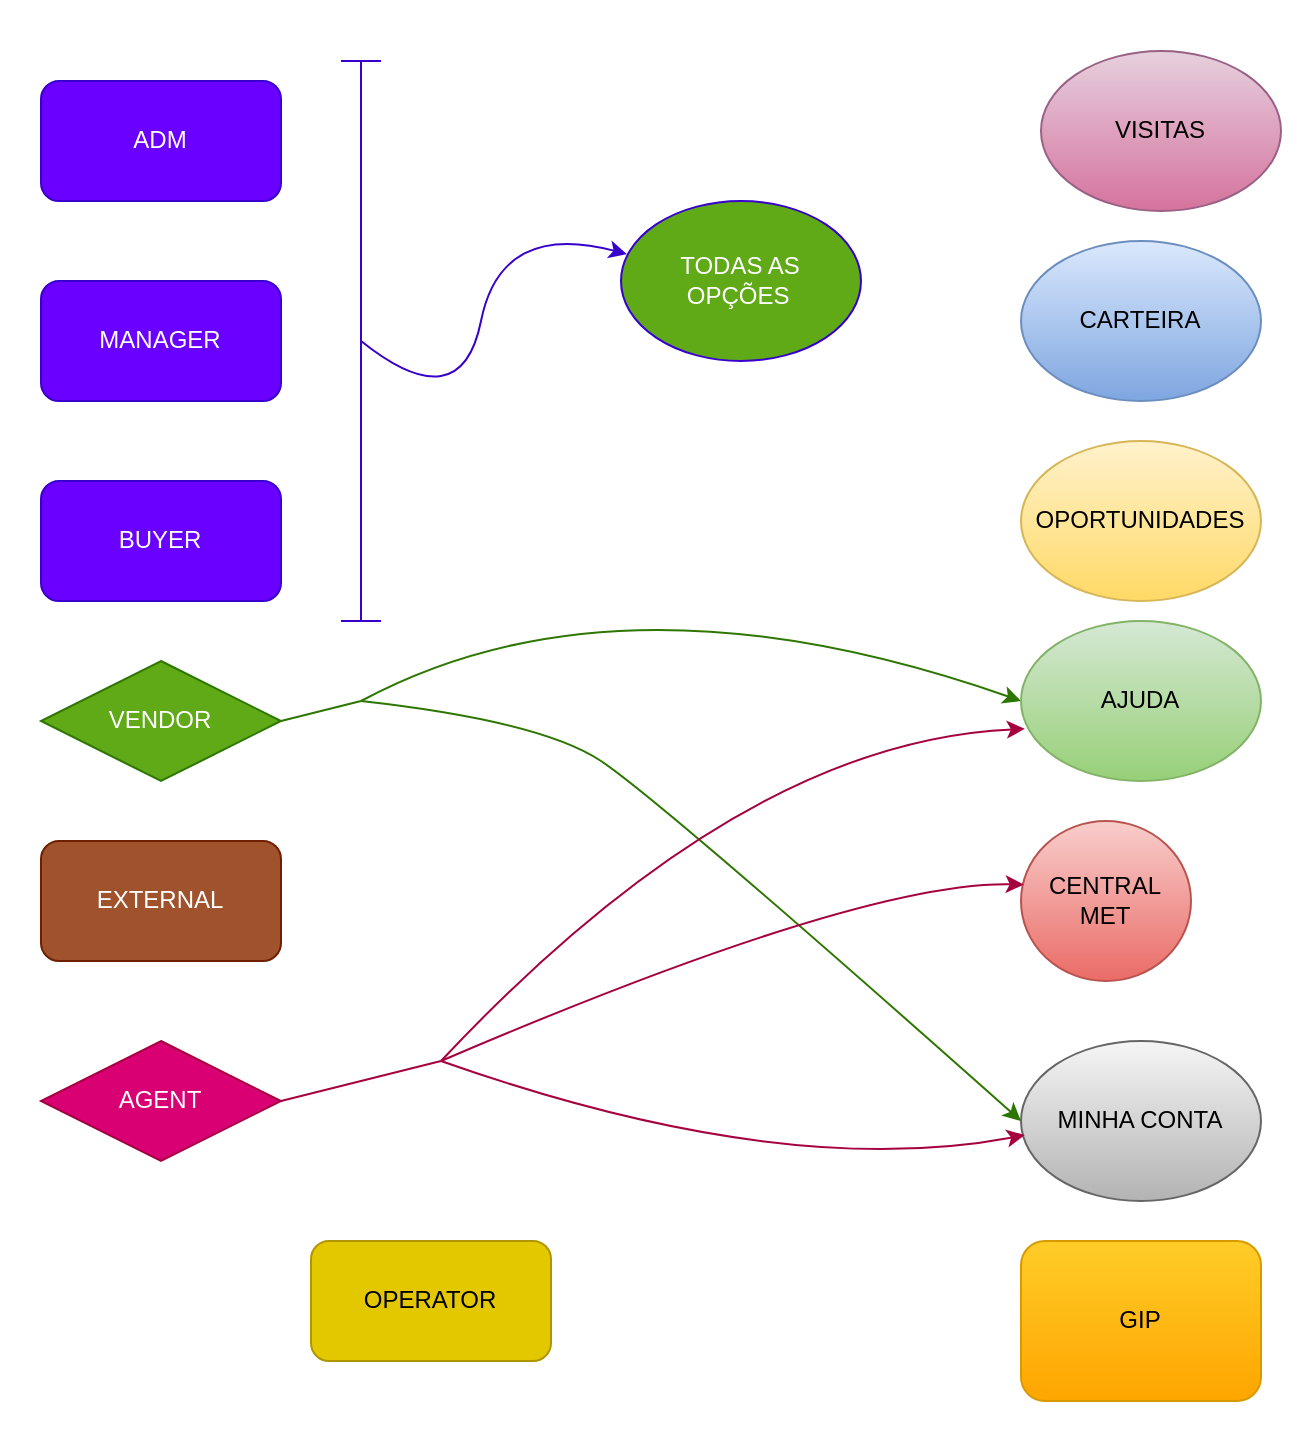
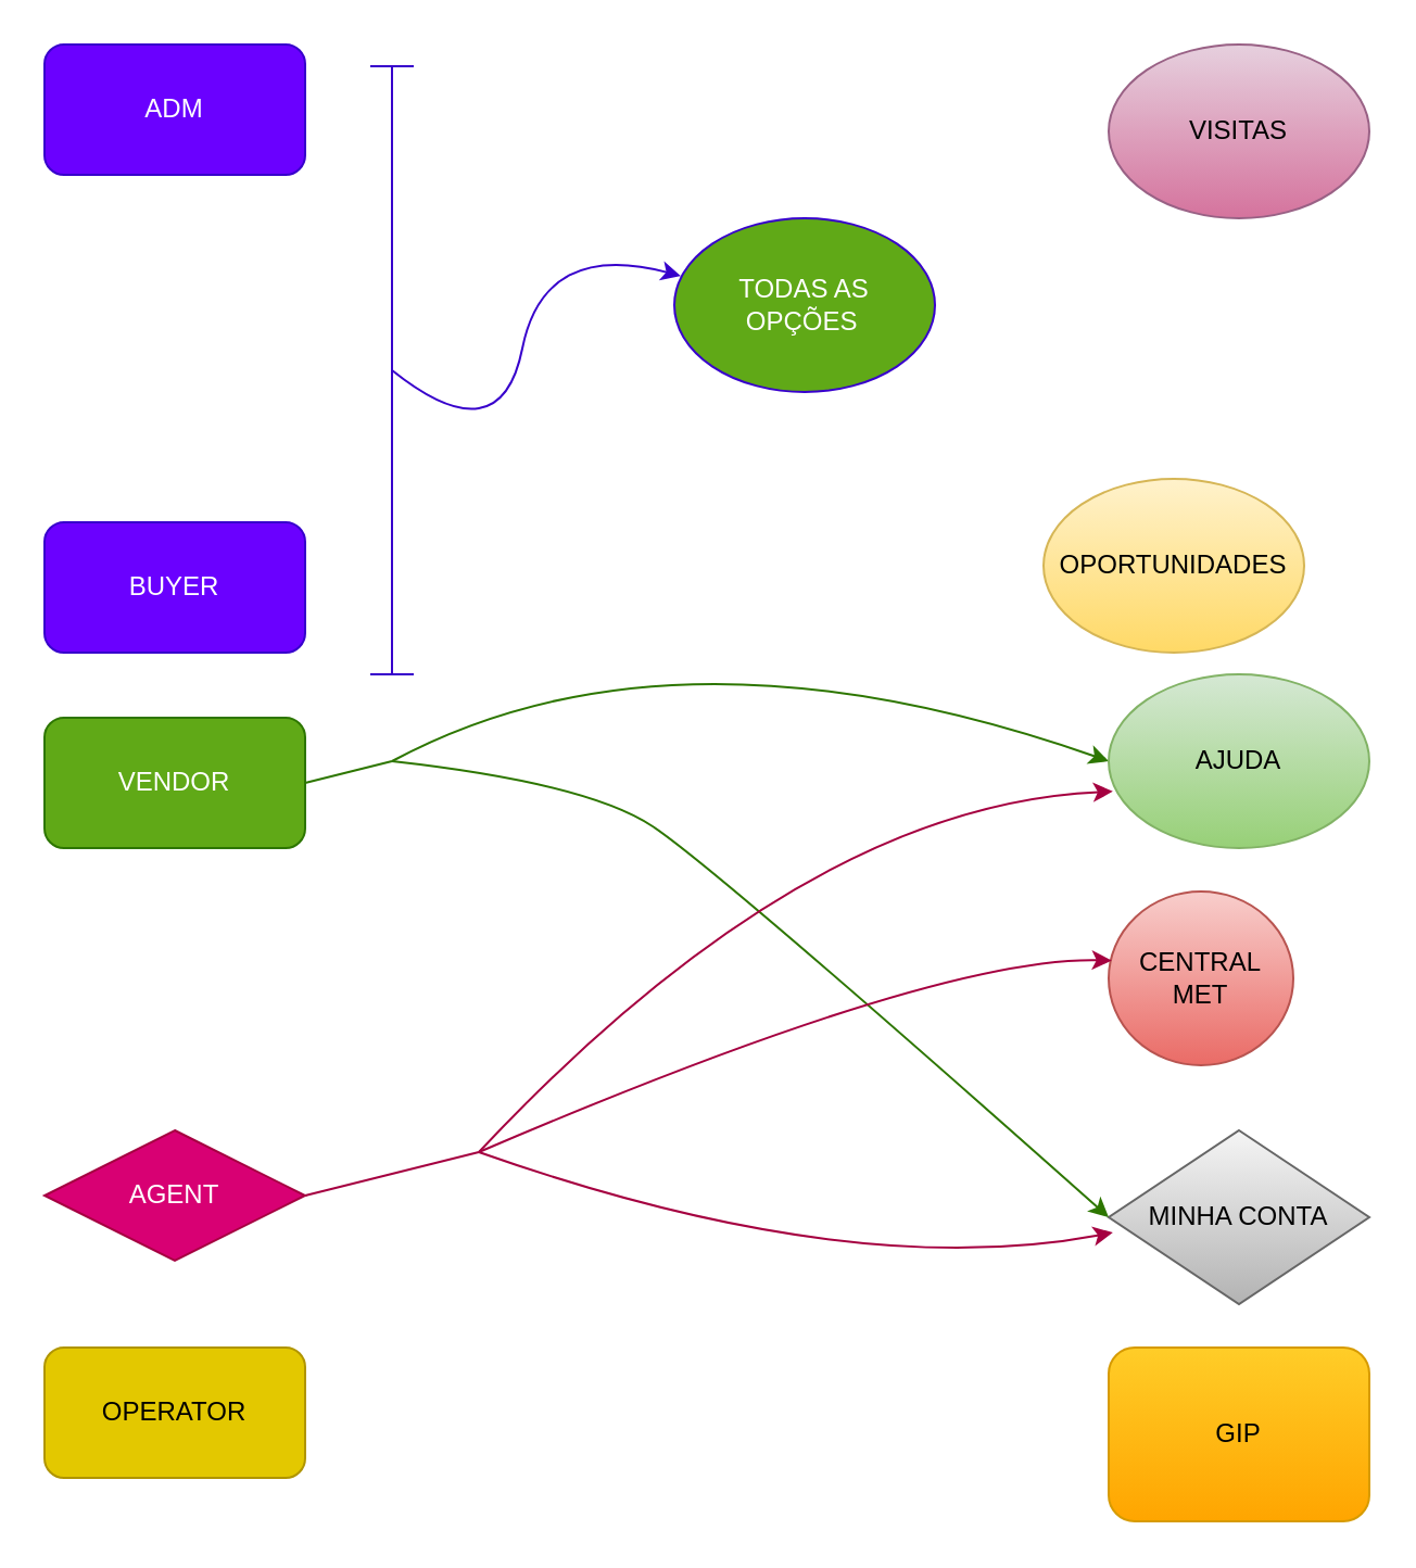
- <mxCell id="3" value="VISITAS" style="ellipse;whiteSpace=wrap;html=1;fillColor=#e6d0de;gradientColor=#d5739d;strokeColor=#996185;" vertex="1" parent="1"><mxGeometry x="520" y="25" width="120" height="80" as="geometry" /></mxCell>
+ <mxCell id="3" value="VISITAS" style="ellipse;whiteSpace=wrap;html=1;fillColor=#e6d0de;gradientColor=#d5739d;strokeColor=#996185;" vertex="1" parent="1"><mxGeometry x="510" y="20" width="120" height="80" as="geometry" /></mxCell>
- <mxCell id="2" value="ADM" style="rounded=1;whiteSpace=wrap;html=1;fillColor=#6a00ff;strokeColor=#3700CC;fontColor=#ffffff;" vertex="1" parent="1"><mxGeometry x="20" y="40" width="120" height="60" as="geometry" /></mxCell>
+ <mxCell id="2" value="ADM" style="rounded=1;whiteSpace=wrap;html=1;fillColor=#6a00ff;strokeColor=#3700CC;fontColor=#ffffff;" vertex="1" parent="1"><mxGeometry x="20" y="20" width="120" height="60" as="geometry" /></mxCell>
- <mxCell id="10" value="CARTEIRA" style="ellipse;whiteSpace=wrap;html=1;fillColor=#dae8fc;gradientColor=#7ea6e0;strokeColor=#6c8ebf;" vertex="1" parent="1"><mxGeometry x="510" y="120" width="120" height="80" as="geometry" /></mxCell>
- <mxCell id="4" value="MANAGER" style="rounded=1;whiteSpace=wrap;html=1;fillColor=#6a00ff;strokeColor=#3700CC;fontColor=#ffffff;" vertex="1" parent="1"><mxGeometry x="20" y="140" width="120" height="60" as="geometry" /></mxCell>
- <mxCell id="11" value="OPORTUNIDADES" style="ellipse;whiteSpace=wrap;html=1;fillColor=#fff2cc;gradientColor=#ffd966;strokeColor=#d6b656;" vertex="1" parent="1"><mxGeometry x="510" y="220" width="120" height="80" as="geometry" /></mxCell>
+ <mxCell id="11" value="OPORTUNIDADES" style="ellipse;whiteSpace=wrap;html=1;fillColor=#fff2cc;gradientColor=#ffd966;strokeColor=#d6b656;" vertex="1" parent="1"><mxGeometry x="480" y="220" width="120" height="80" as="geometry" /></mxCell>
- <mxCell id="6" value="VENDOR" style="rhombus;whiteSpace=wrap;html=1;fillColor=#60a917;strokeColor=#2D7600;fontColor=#ffffff;" vertex="1" parent="1"><mxGeometry x="20" y="330" width="120" height="60" as="geometry" /></mxCell>
+ <mxCell id="6" value="VENDOR" style="rounded=1;whiteSpace=wrap;html=1;fillColor=#60a917;strokeColor=#2D7600;fontColor=#ffffff;" vertex="1" parent="1"><mxGeometry x="20" y="330" width="120" height="60" as="geometry" /></mxCell>
- <mxCell id="9" value="EXTERNAL" style="rounded=1;whiteSpace=wrap;html=1;fillColor=#a0522d;fontColor=#ffffff;strokeColor=#6D1F00;" vertex="1" parent="1"><mxGeometry x="20" y="420" width="120" height="60" as="geometry" /></mxCell>
- <mxCell id="13" value="MINHA CONTA" style="ellipse;whiteSpace=wrap;html=1;fillColor=#f5f5f5;gradientColor=#b3b3b3;strokeColor=#666666;" vertex="1" parent="1"><mxGeometry x="510" y="520" width="120" height="80" as="geometry" /></mxCell>
+ <mxCell id="13" value="MINHA CONTA" style="rhombus;whiteSpace=wrap;html=1;fillColor=#f5f5f5;gradientColor=#b3b3b3;strokeColor=#666666;" vertex="1" parent="1"><mxGeometry x="510" y="520" width="120" height="80" as="geometry" /></mxCell>
- <mxCell id="8" value="OPERATOR" style="rounded=1;whiteSpace=wrap;html=1;fillColor=#e3c800;fontColor=#000000;strokeColor=#B09500;" vertex="1" parent="1"><mxGeometry x="155" y="620" width="120" height="60" as="geometry" /></mxCell>
+ <mxCell id="8" value="OPERATOR" style="rounded=1;whiteSpace=wrap;html=1;fillColor=#e3c800;fontColor=#000000;strokeColor=#B09500;" vertex="1" parent="1"><mxGeometry x="20" y="620" width="120" height="60" as="geometry" /></mxCell>
